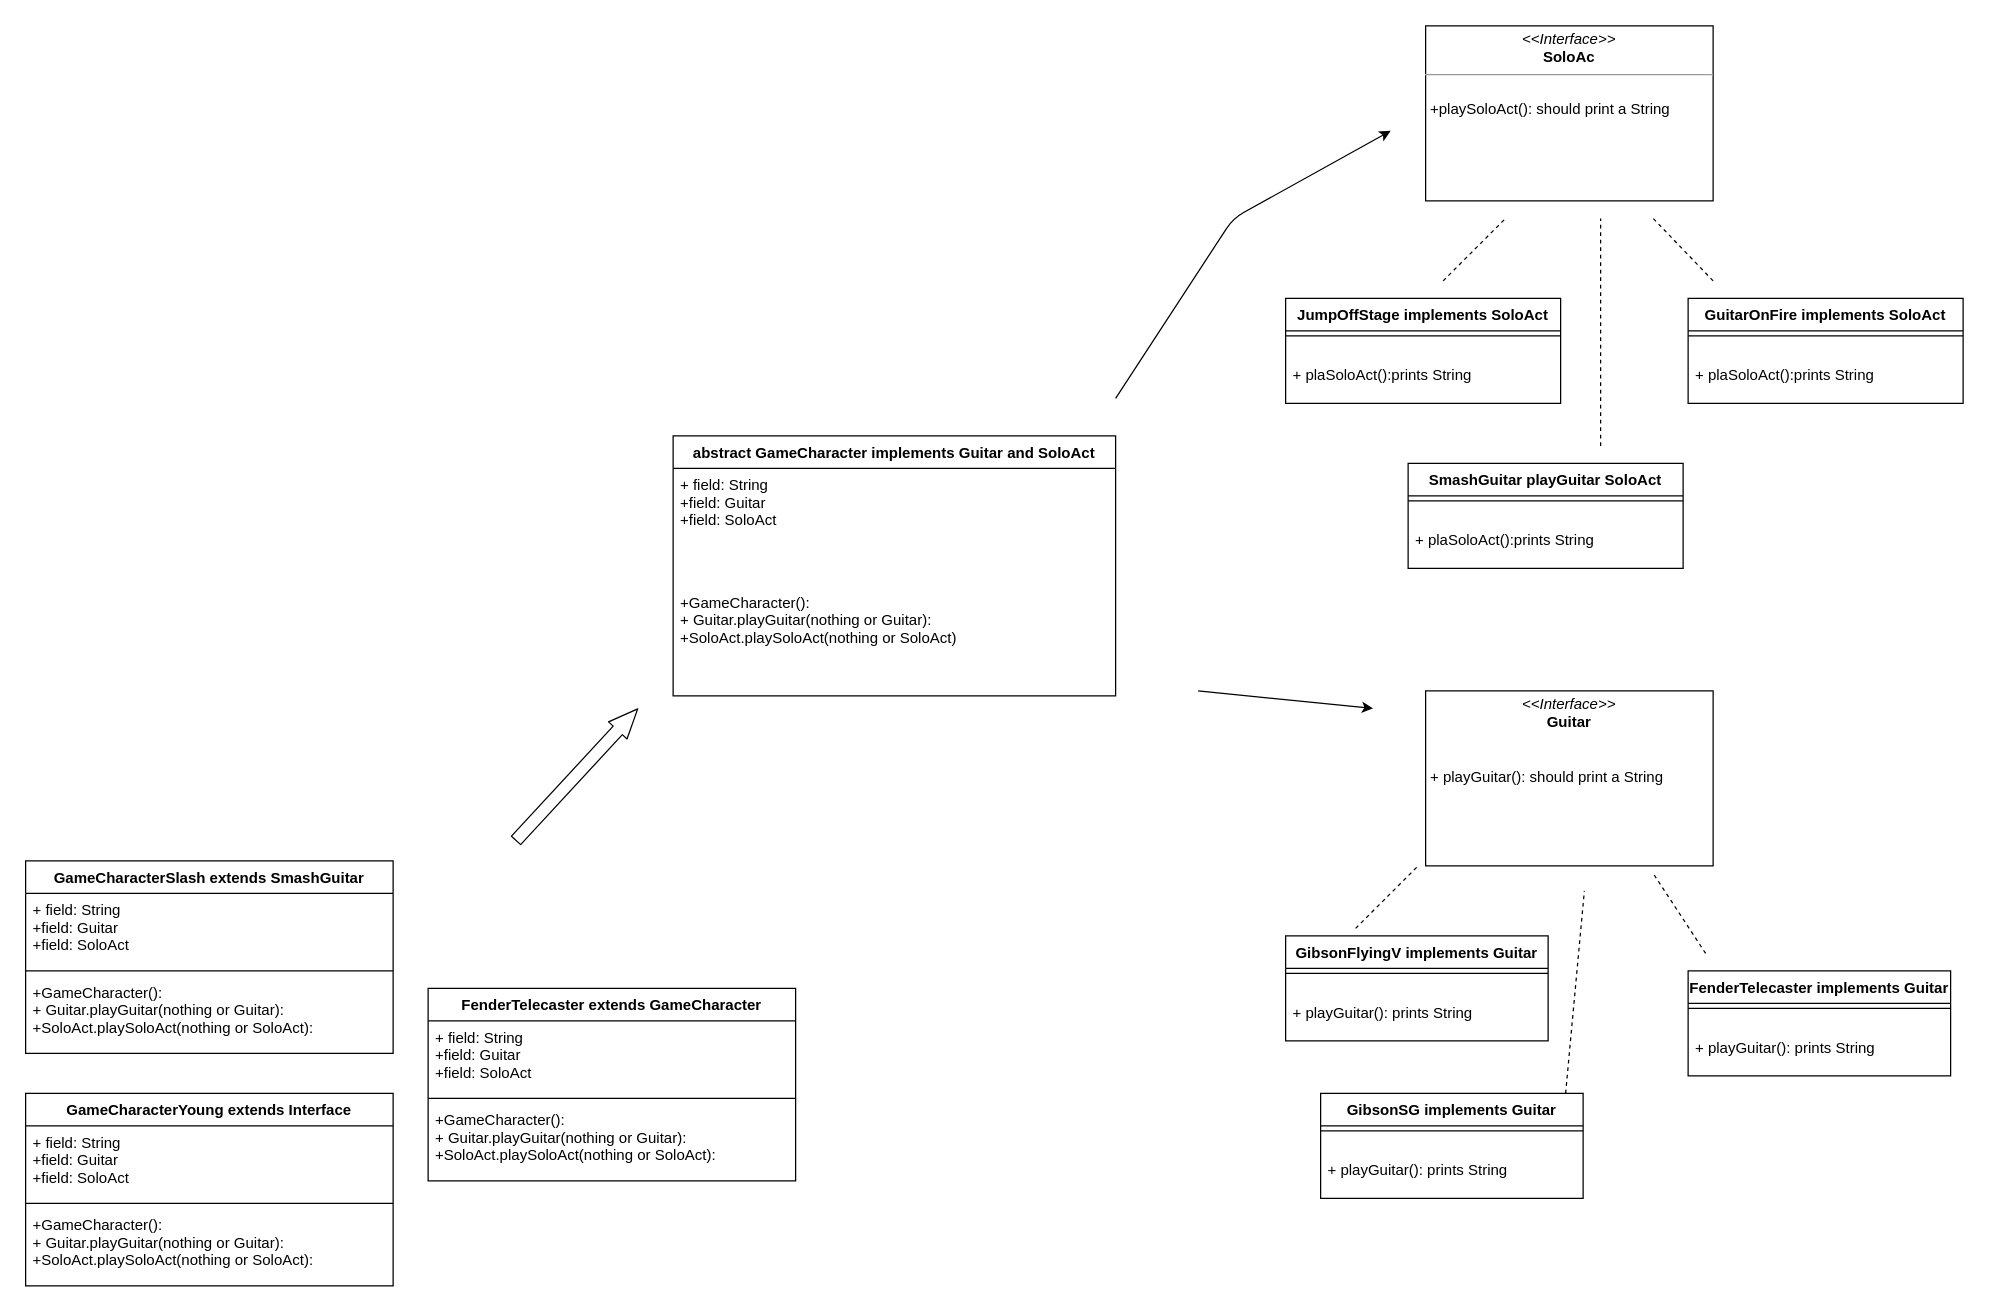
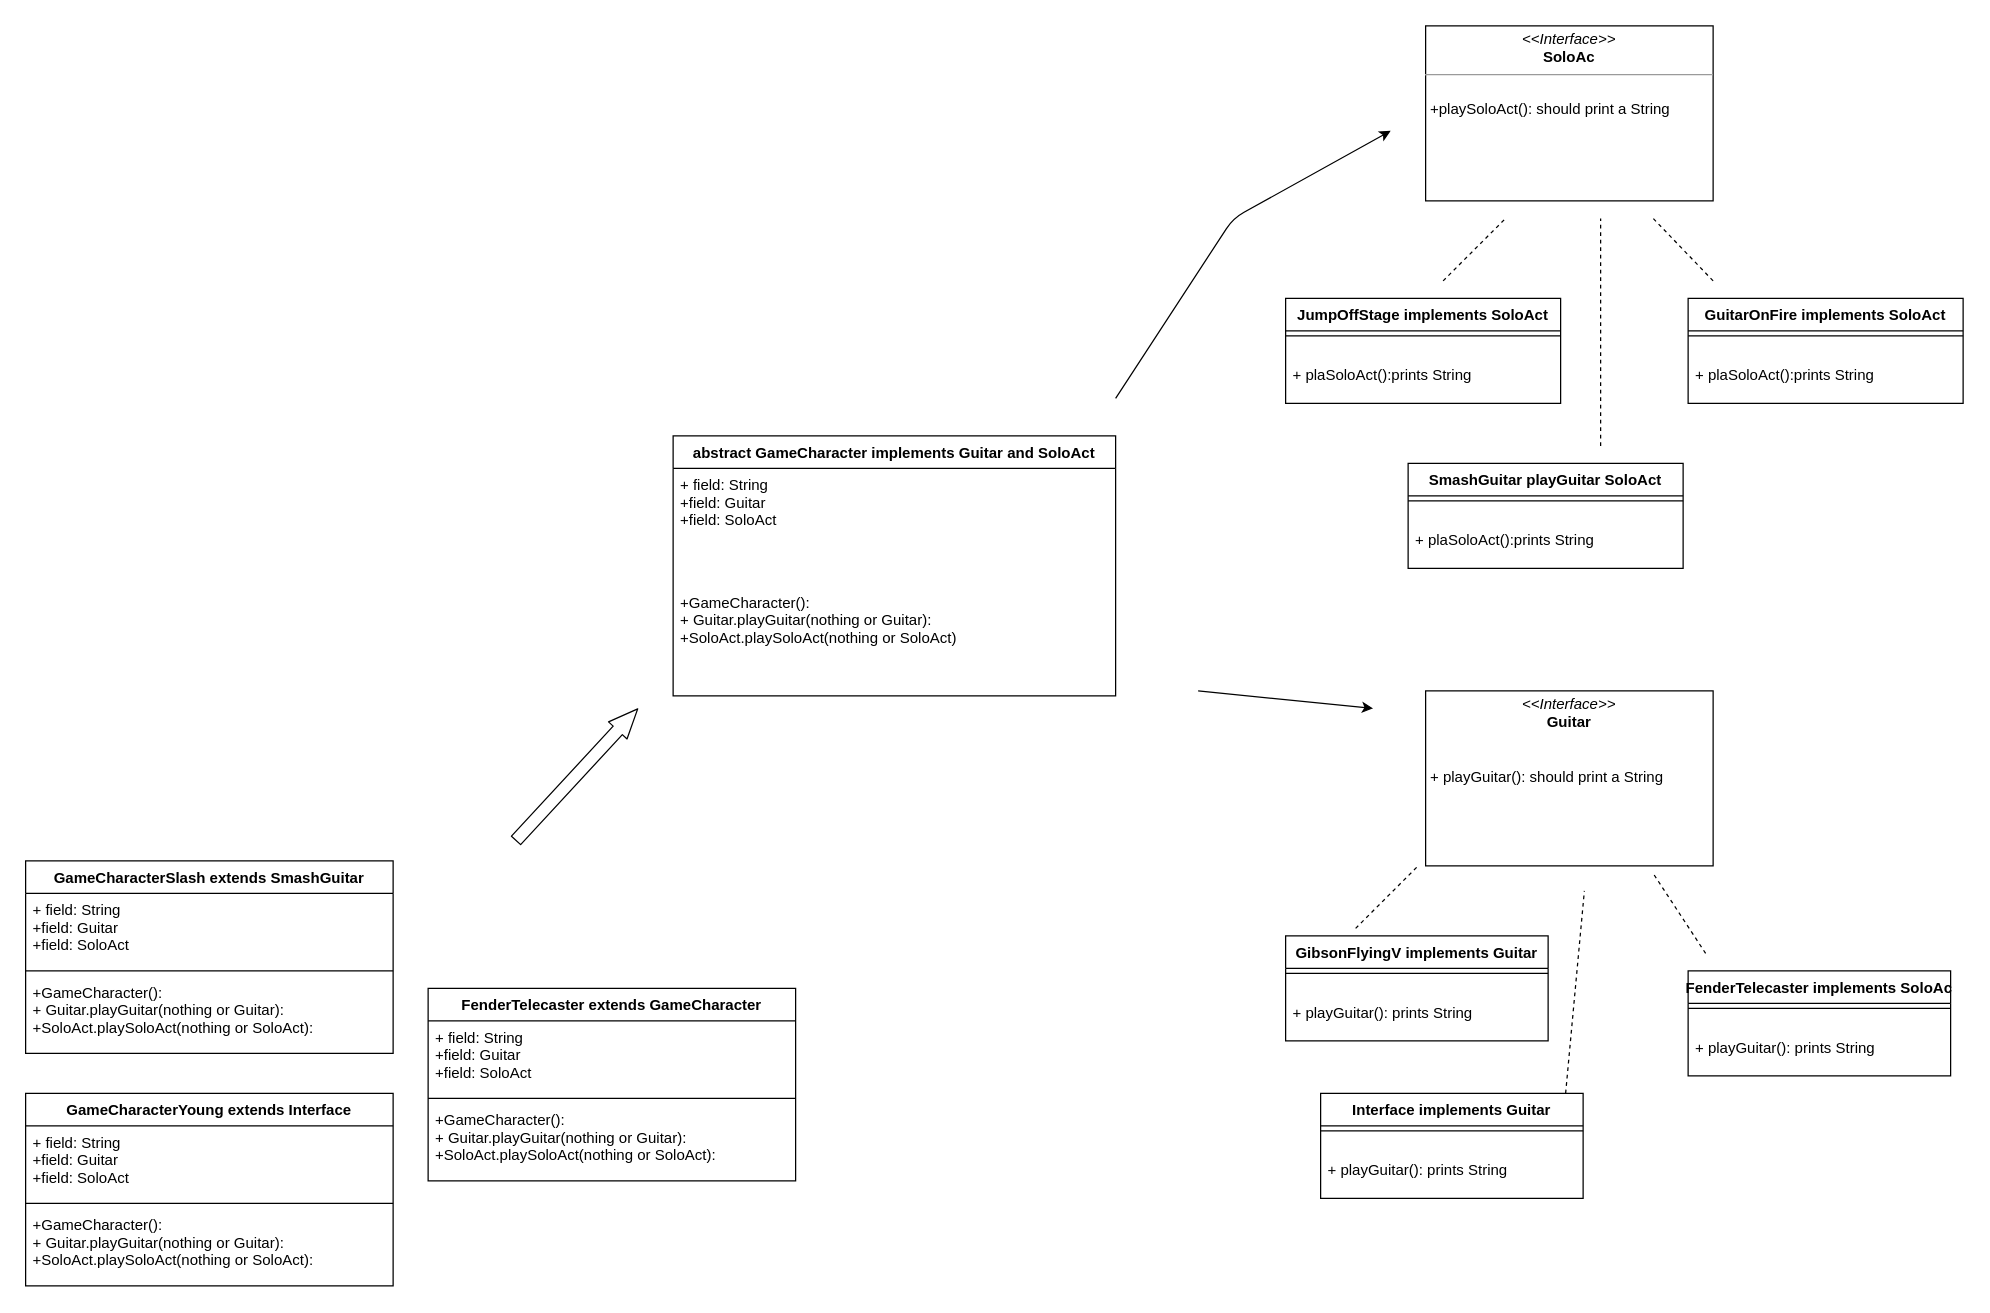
- <mxCell id="37" value="FenderTelecaster implements Guitar" style="swimlane;fontStyle=1;align=center;verticalAlign=top;childLayout=stackLayout;horizontal=1;startSize=26;horizontalStack=0;resizeParent=1;resizeParentMax=0;resizeLast=0;collapsible=1;marginBottom=0;" vertex="1" parent="1"><mxGeometry x="1350" y="776" width="210" height="84" as="geometry" /></mxCell>
+ <mxCell id="37" value="FenderTelecaster implements SoloAc" style="swimlane;fontStyle=1;align=center;verticalAlign=top;childLayout=stackLayout;horizontal=1;startSize=26;horizontalStack=0;resizeParent=1;resizeParentMax=0;resizeLast=0;collapsible=1;marginBottom=0;" vertex="1" parent="1"><mxGeometry x="1350" y="776" width="210" height="84" as="geometry" /></mxCell>
- <mxCell id="34" value="GibsonSG implements Guitar" style="swimlane;fontStyle=1;align=center;verticalAlign=top;childLayout=stackLayout;horizontal=1;startSize=26;horizontalStack=0;resizeParent=1;resizeParentMax=0;resizeLast=0;collapsible=1;marginBottom=0;" vertex="1" parent="1"><mxGeometry x="1056" y="874" width="210" height="84" as="geometry" /></mxCell>
+ <mxCell id="34" value="Interface implements Guitar" style="swimlane;fontStyle=1;align=center;verticalAlign=top;childLayout=stackLayout;horizontal=1;startSize=26;horizontalStack=0;resizeParent=1;resizeParentMax=0;resizeLast=0;collapsible=1;marginBottom=0;" vertex="1" parent="1"><mxGeometry x="1056" y="874" width="210" height="84" as="geometry" /></mxCell>
